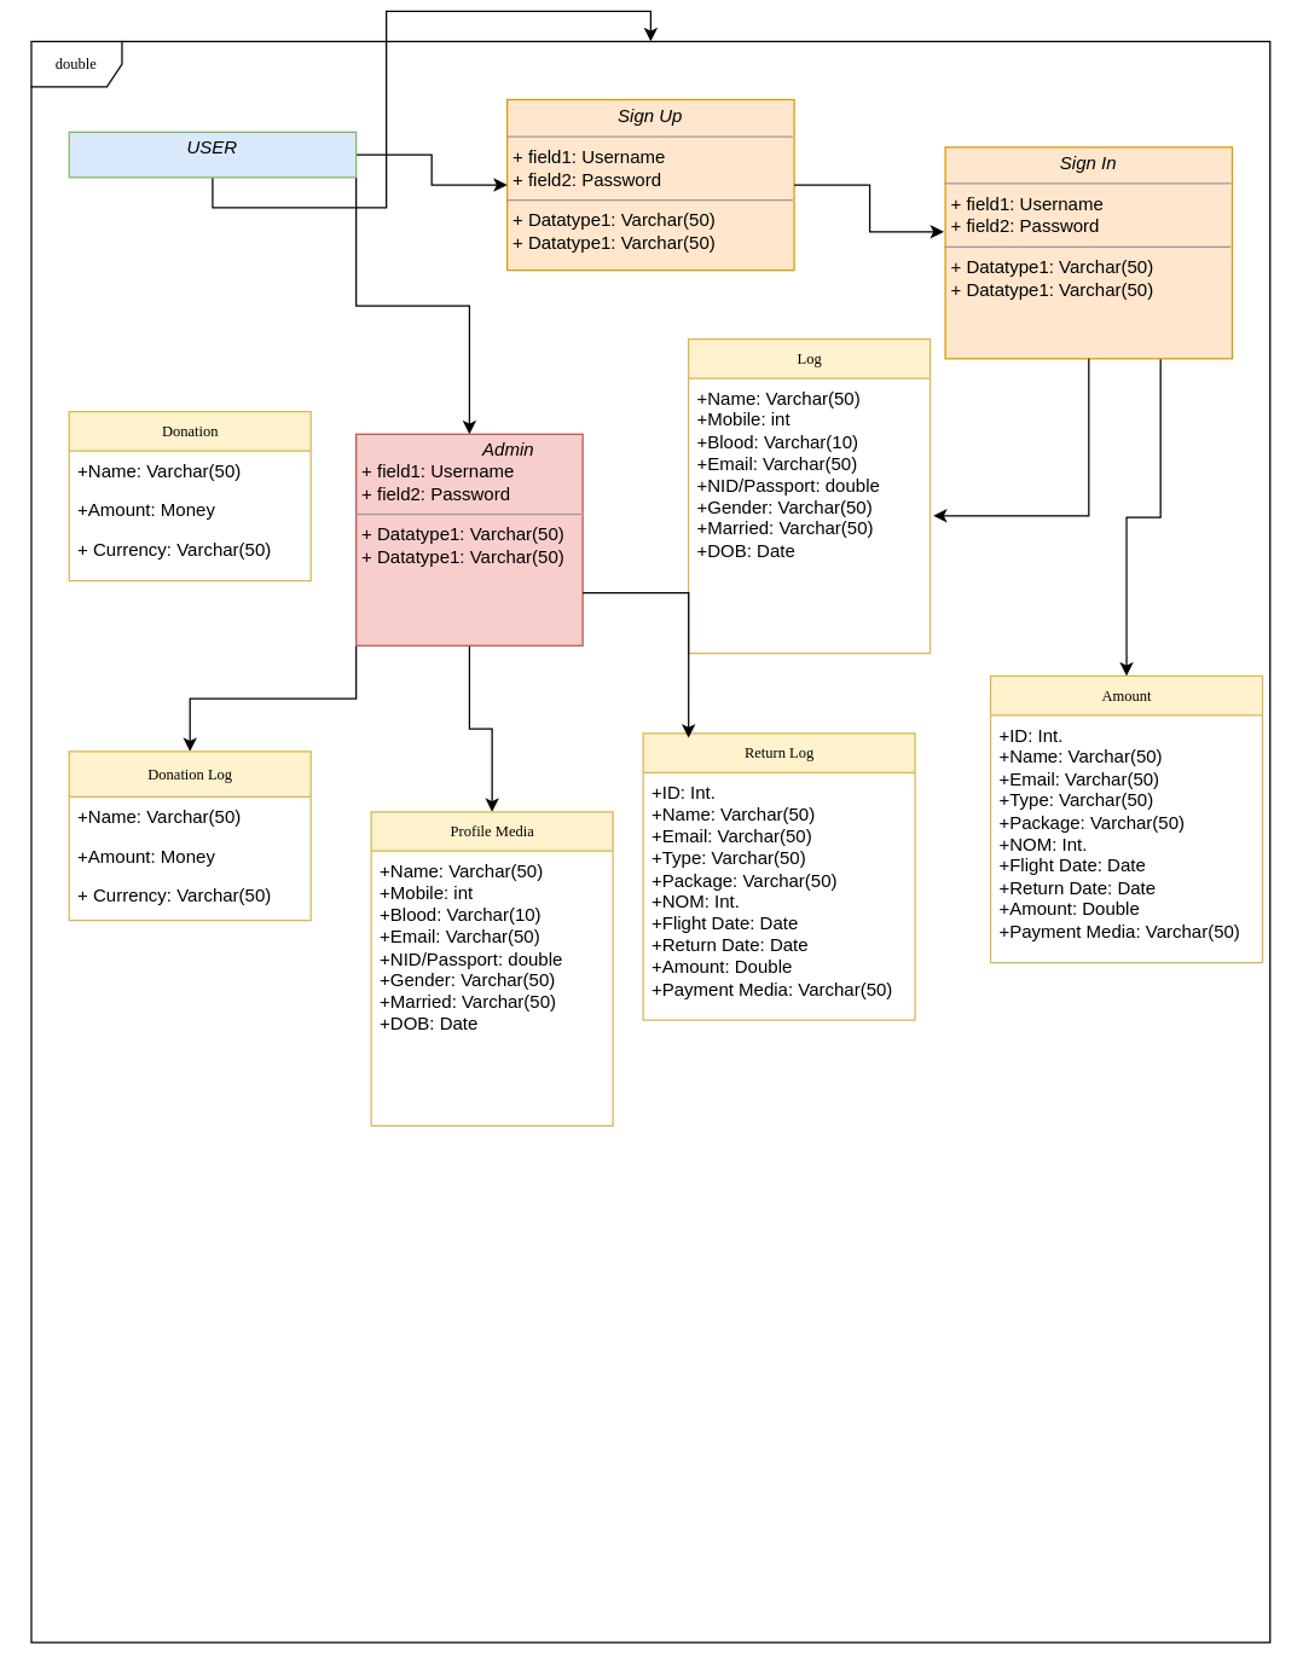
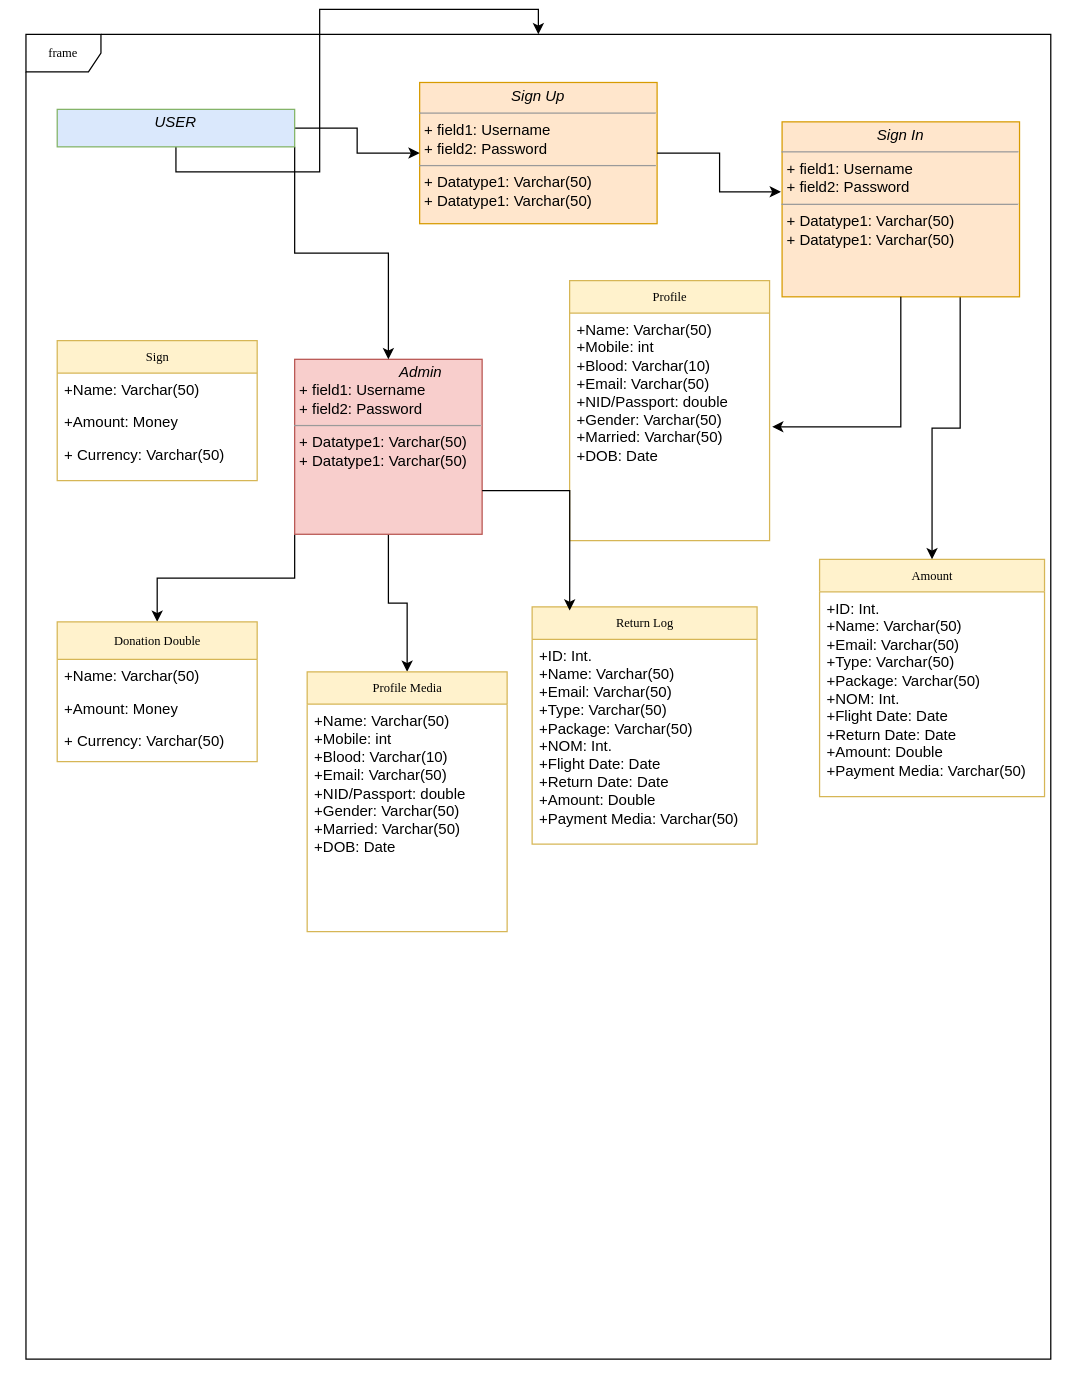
- <mxCell id="2" value="double" style="shape=umlFrame;whiteSpace=wrap;html=1;rounded=0;shadow=0;comic=0;labelBackgroundColor=none;strokeWidth=1;fontFamily=Verdana;fontSize=10;align=center;" parent="1" vertex="1"><mxGeometry x="20" y="20" width="820" height="1060" as="geometry" /></mxCell>
+ <mxCell id="2" value="frame" style="shape=umlFrame;whiteSpace=wrap;html=1;rounded=0;shadow=0;comic=0;labelBackgroundColor=none;strokeWidth=1;fontFamily=Verdana;fontSize=10;align=center;" parent="1" vertex="1"><mxGeometry x="20" y="20" width="820" height="1060" as="geometry" /></mxCell>
- <mxCell id="7" value="Log" style="swimlane;html=1;fontStyle=0;childLayout=stackLayout;horizontal=1;startSize=26;fillColor=#fff2cc;horizontalStack=0;resizeParent=1;resizeLast=0;collapsible=1;marginBottom=0;swimlaneFillColor=#ffffff;rounded=0;shadow=0;comic=0;labelBackgroundColor=none;strokeWidth=1;fontFamily=Verdana;fontSize=10;align=center;strokeColor=#d6b656;" parent="1" vertex="1"><mxGeometry x="455" y="217" width="160" height="208" as="geometry" /></mxCell>
+ <mxCell id="7" value="Profile" style="swimlane;html=1;fontStyle=0;childLayout=stackLayout;horizontal=1;startSize=26;fillColor=#fff2cc;horizontalStack=0;resizeParent=1;resizeLast=0;collapsible=1;marginBottom=0;swimlaneFillColor=#ffffff;rounded=0;shadow=0;comic=0;labelBackgroundColor=none;strokeWidth=1;fontFamily=Verdana;fontSize=10;align=center;strokeColor=#d6b656;" parent="1" vertex="1"><mxGeometry x="455" y="217" width="160" height="208" as="geometry" /></mxCell>
- <mxCell id="3" value="Donation" style="swimlane;html=1;fontStyle=0;childLayout=stackLayout;horizontal=1;startSize=26;fillColor=#fff2cc;horizontalStack=0;resizeParent=1;resizeLast=0;collapsible=1;marginBottom=0;swimlaneFillColor=#ffffff;rounded=0;shadow=0;comic=0;labelBackgroundColor=none;strokeWidth=1;fontFamily=Verdana;fontSize=10;align=center;strokeColor=#d6b656;" parent="1" vertex="1"><mxGeometry x="45" y="265" width="160" height="112" as="geometry" /></mxCell>
+ <mxCell id="3" value="Sign" style="swimlane;html=1;fontStyle=0;childLayout=stackLayout;horizontal=1;startSize=26;fillColor=#fff2cc;horizontalStack=0;resizeParent=1;resizeLast=0;collapsible=1;marginBottom=0;swimlaneFillColor=#ffffff;rounded=0;shadow=0;comic=0;labelBackgroundColor=none;strokeWidth=1;fontFamily=Verdana;fontSize=10;align=center;strokeColor=#d6b656;" parent="1" vertex="1"><mxGeometry x="45" y="265" width="160" height="112" as="geometry" /></mxCell>
- <mxCell id="22" value="Donation Log" style="swimlane;html=1;fontStyle=0;childLayout=stackLayout;horizontal=1;startSize=30;fillColor=#fff2cc;horizontalStack=0;resizeParent=1;resizeLast=0;collapsible=1;marginBottom=0;swimlaneFillColor=#ffffff;rounded=0;shadow=0;comic=0;labelBackgroundColor=none;strokeWidth=1;fontFamily=Verdana;fontSize=10;align=center;strokeColor=#d6b656;" vertex="1" parent="1"><mxGeometry x="45" y="490" width="160" height="112" as="geometry" /></mxCell>
+ <mxCell id="22" value="Donation Double" style="swimlane;html=1;fontStyle=0;childLayout=stackLayout;horizontal=1;startSize=30;fillColor=#fff2cc;horizontalStack=0;resizeParent=1;resizeLast=0;collapsible=1;marginBottom=0;swimlaneFillColor=#ffffff;rounded=0;shadow=0;comic=0;labelBackgroundColor=none;strokeWidth=1;fontFamily=Verdana;fontSize=10;align=center;strokeColor=#d6b656;" vertex="1" parent="1"><mxGeometry x="45" y="490" width="160" height="112" as="geometry" /></mxCell>
